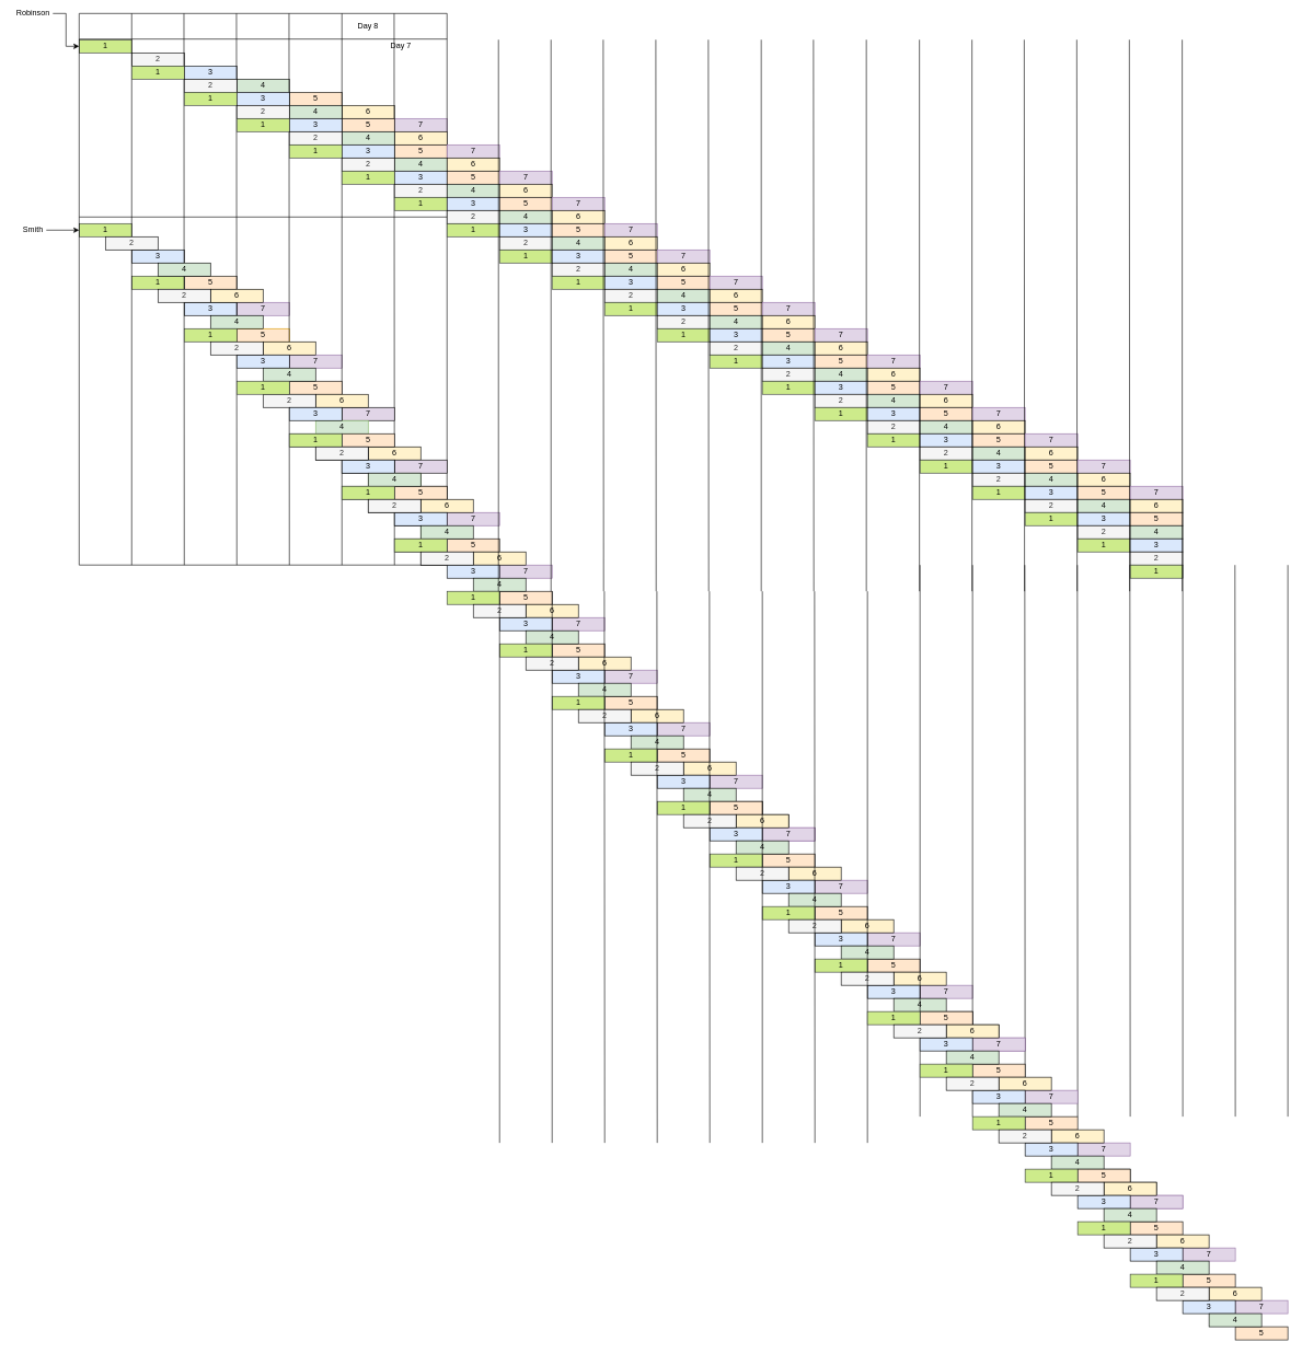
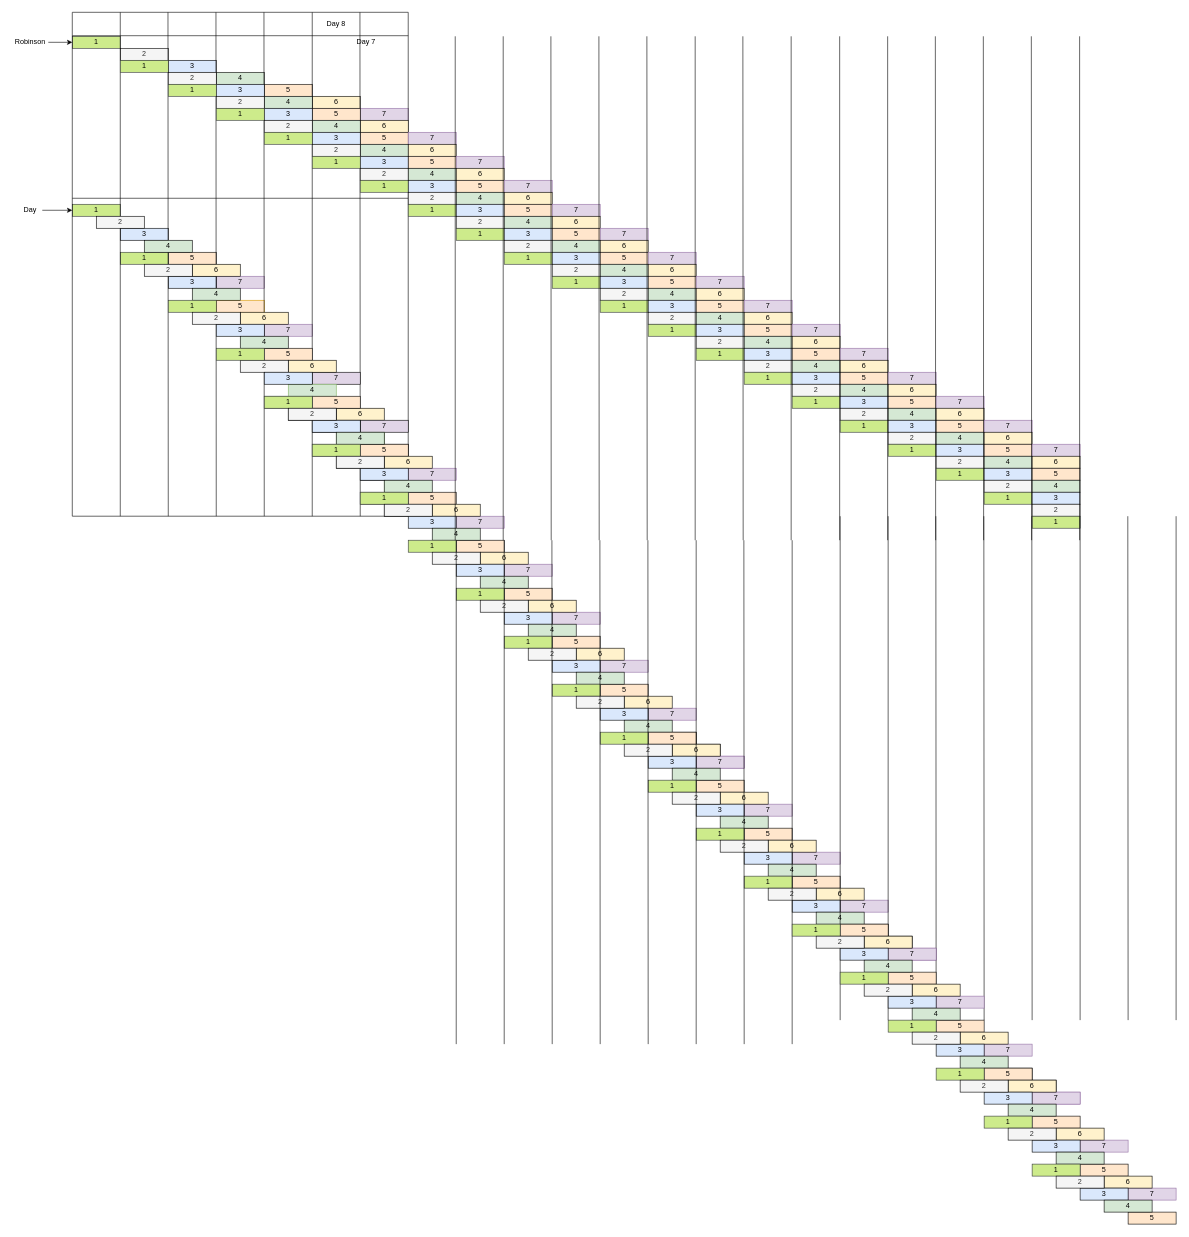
- <mxCell id="14" value="Robinson" style="text;html=1;strokeColor=none;fillColor=none;align=center;verticalAlign=middle;whiteSpace=wrap;rounded=0;" vertex="1" parent="1"><mxGeometry x="20" y="10" width="60" height="20" as="geometry" /></mxCell>
+ <mxCell id="14" value="Robinson" style="text;html=1;strokeColor=none;fillColor=none;align=center;verticalAlign=middle;whiteSpace=wrap;rounded=0;" vertex="1" parent="1"><mxGeometry x="20" y="60" width="60" height="20" as="geometry" /></mxCell>
- <mxCell id="16" value="Smith" style="text;html=1;strokeColor=none;fillColor=none;align=center;verticalAlign=middle;whiteSpace=wrap;rounded=0;" vertex="1" parent="1"><mxGeometry x="30" y="340" width="40" height="20" as="geometry" /></mxCell>
+ <mxCell id="16" value="Day" style="text;html=1;strokeColor=none;fillColor=none;align=center;verticalAlign=middle;whiteSpace=wrap;rounded=0;" vertex="1" parent="1"><mxGeometry x="30" y="340" width="40" height="20" as="geometry" /></mxCell>
